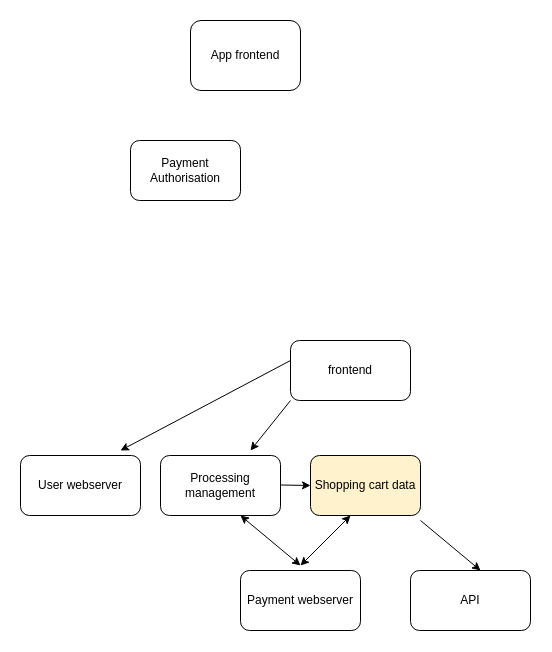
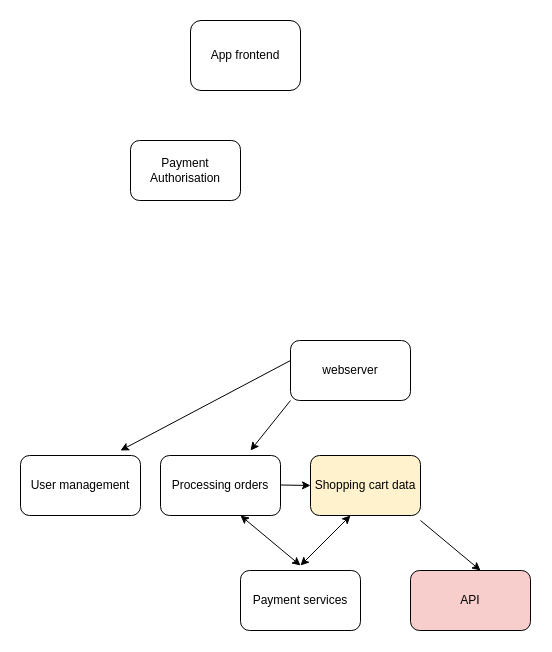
- <mxCell id="9" value="frontend" style="rounded=1;whiteSpace=wrap;html=1;" vertex="1" parent="1"><mxGeometry x="290" y="340" width="120" height="60" as="geometry" /></mxCell>
+ <mxCell id="9" value="webserver" style="rounded=1;whiteSpace=wrap;html=1;" vertex="1" parent="1"><mxGeometry x="290" y="340" width="120" height="60" as="geometry" /></mxCell>
- <mxCell id="4" value="User webserver" style="rounded=1;whiteSpace=wrap;html=1;" vertex="1" parent="1"><mxGeometry x="20" y="455" width="120" height="60" as="geometry" /></mxCell>
+ <mxCell id="4" value="User management" style="rounded=1;whiteSpace=wrap;html=1;" vertex="1" parent="1"><mxGeometry x="20" y="455" width="120" height="60" as="geometry" /></mxCell>
- <mxCell id="7" value="Processing management" style="rounded=1;whiteSpace=wrap;html=1;" vertex="1" parent="1"><mxGeometry x="160" y="455" width="120" height="60" as="geometry" /></mxCell>
+ <mxCell id="7" value="Processing orders" style="rounded=1;whiteSpace=wrap;html=1;" vertex="1" parent="1"><mxGeometry x="160" y="455" width="120" height="60" as="geometry" /></mxCell>
- <mxCell id="8" value="Payment webserver" style="rounded=1;whiteSpace=wrap;html=1;" vertex="1" parent="1"><mxGeometry x="240" y="570" width="120" height="60" as="geometry" /></mxCell>
+ <mxCell id="8" value="Payment services" style="rounded=1;whiteSpace=wrap;html=1;" vertex="1" parent="1"><mxGeometry x="240" y="570" width="120" height="60" as="geometry" /></mxCell>
- <mxCell id="5" value="API" style="rounded=1;whiteSpace=wrap;html=1;" vertex="1" parent="1"><mxGeometry x="410" y="570" width="120" height="60" as="geometry" /></mxCell>
+ <mxCell id="5" value="API" style="rounded=1;whiteSpace=wrap;html=1;fillColor=#f8cecc;" vertex="1" parent="1"><mxGeometry x="410" y="570" width="120" height="60" as="geometry" /></mxCell>
